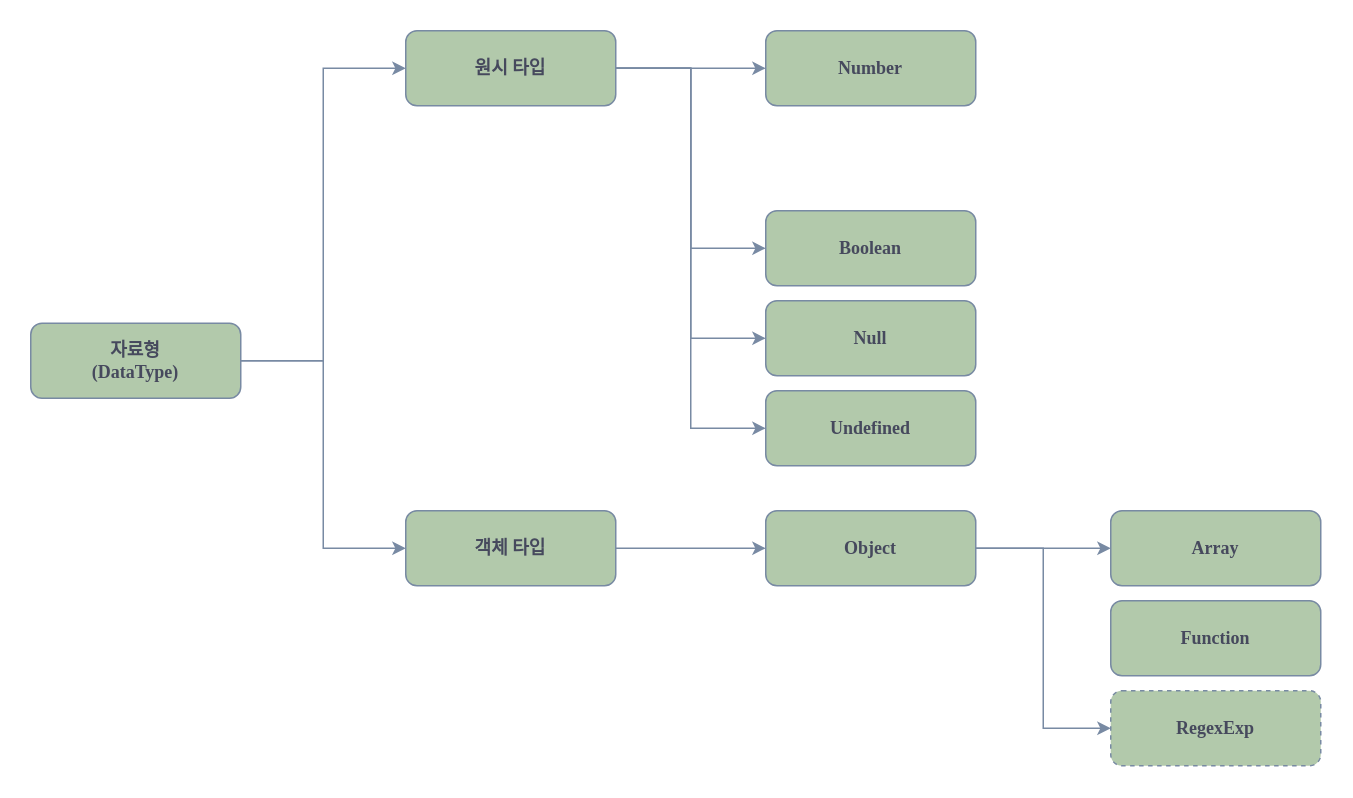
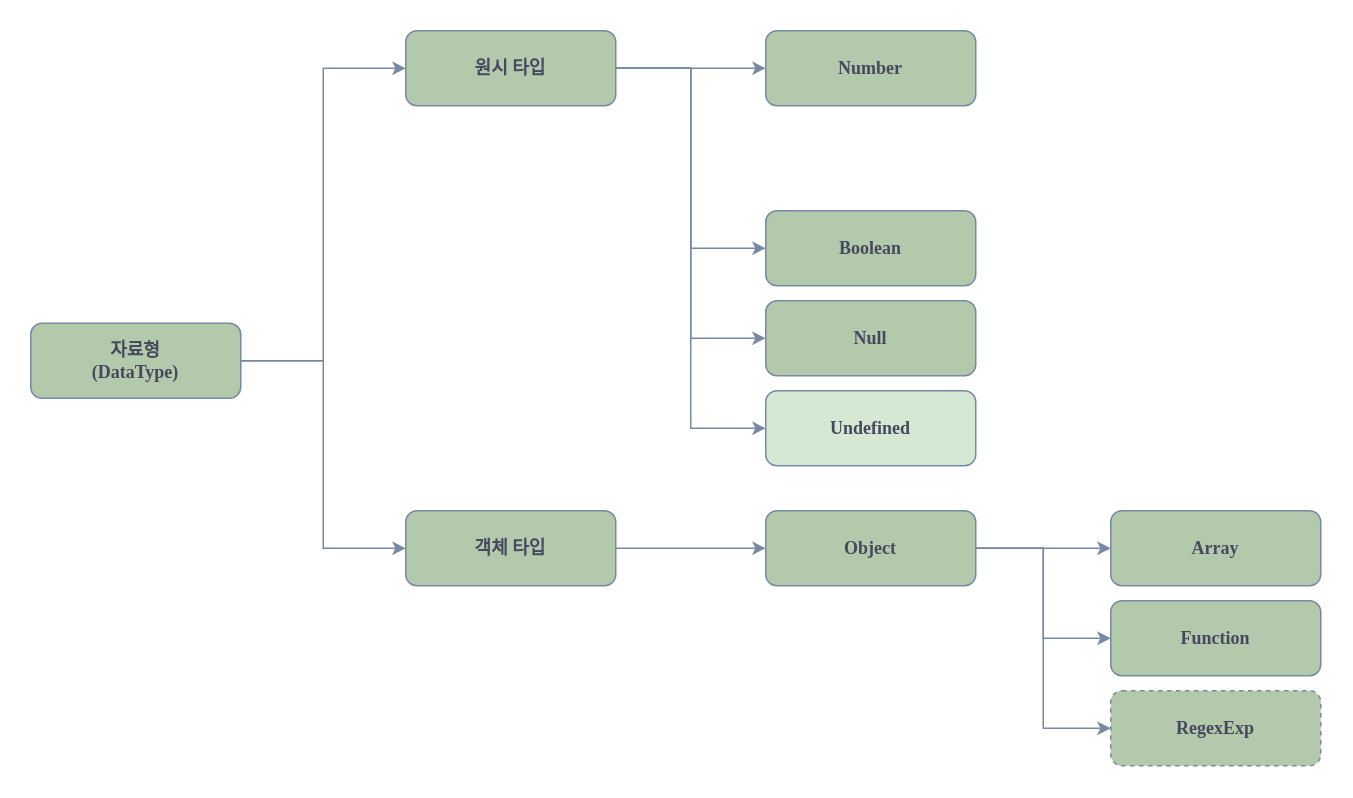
- <mxCell id="15" value="&lt;font face=&quot;Verdana&quot;&gt;&lt;b&gt;Undefined&lt;/b&gt;&lt;/font&gt;" style="rounded=1;whiteSpace=wrap;html=1;labelBackgroundColor=none;fillColor=#B2C9AB;strokeColor=#788AA3;fontColor=#46495D;" vertex="1" parent="1"><mxGeometry x="510" y="260" width="140" height="50" as="geometry" /></mxCell>
+ <mxCell id="15" value="&lt;font face=&quot;Verdana&quot;&gt;&lt;b&gt;Undefined&lt;/b&gt;&lt;/font&gt;" style="rounded=1;whiteSpace=wrap;html=1;labelBackgroundColor=none;fillColor=#d5e8d4;strokeColor=#788AA3;fontColor=#46495D;" vertex="1" parent="1"><mxGeometry x="510" y="260" width="140" height="50" as="geometry" /></mxCell>
+ <mxCell id="17" style="edgeStyle=orthogonalEdgeStyle;rounded=0;orthogonalLoop=1;jettySize=auto;html=1;entryX=0;entryY=0.5;entryDx=0;entryDy=0;strokeColor=#788AA3;fontColor=#46495D;fillColor=#B2C9AB;" edge="1" parent="1" source="19" target="21"><mxGeometry relative="1" as="geometry" /></mxCell>
